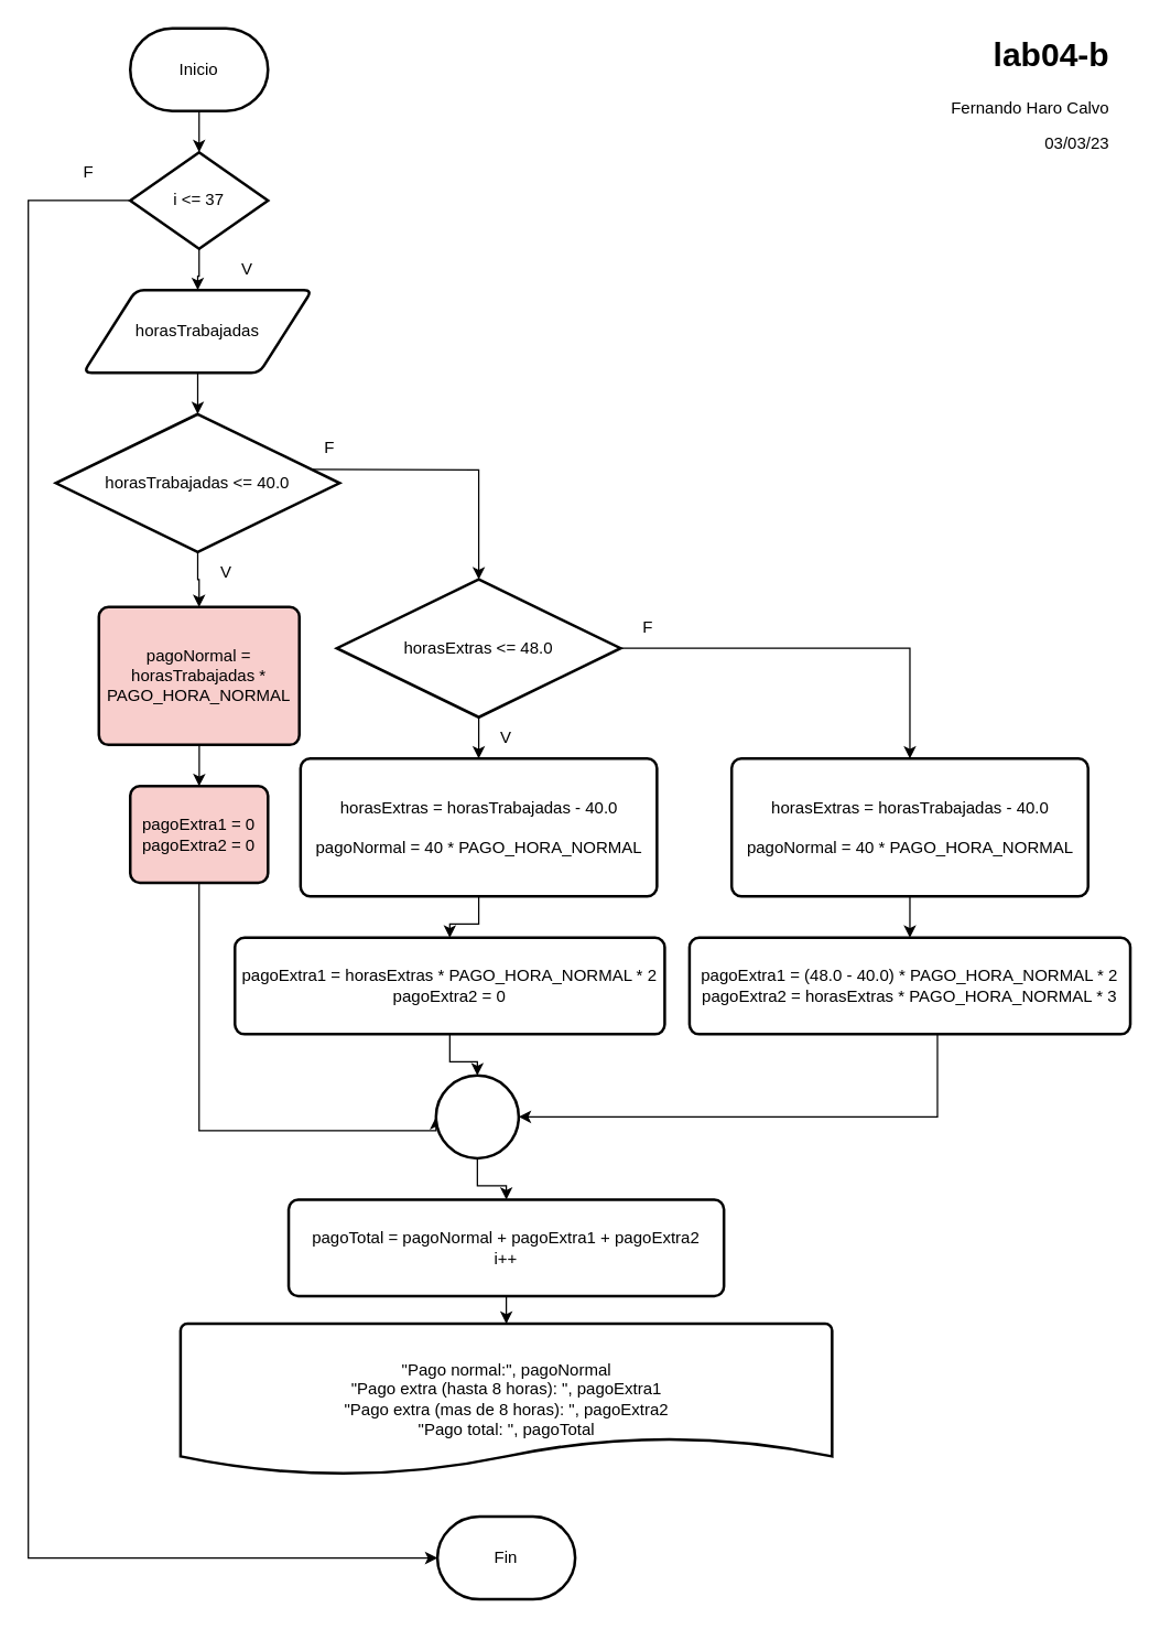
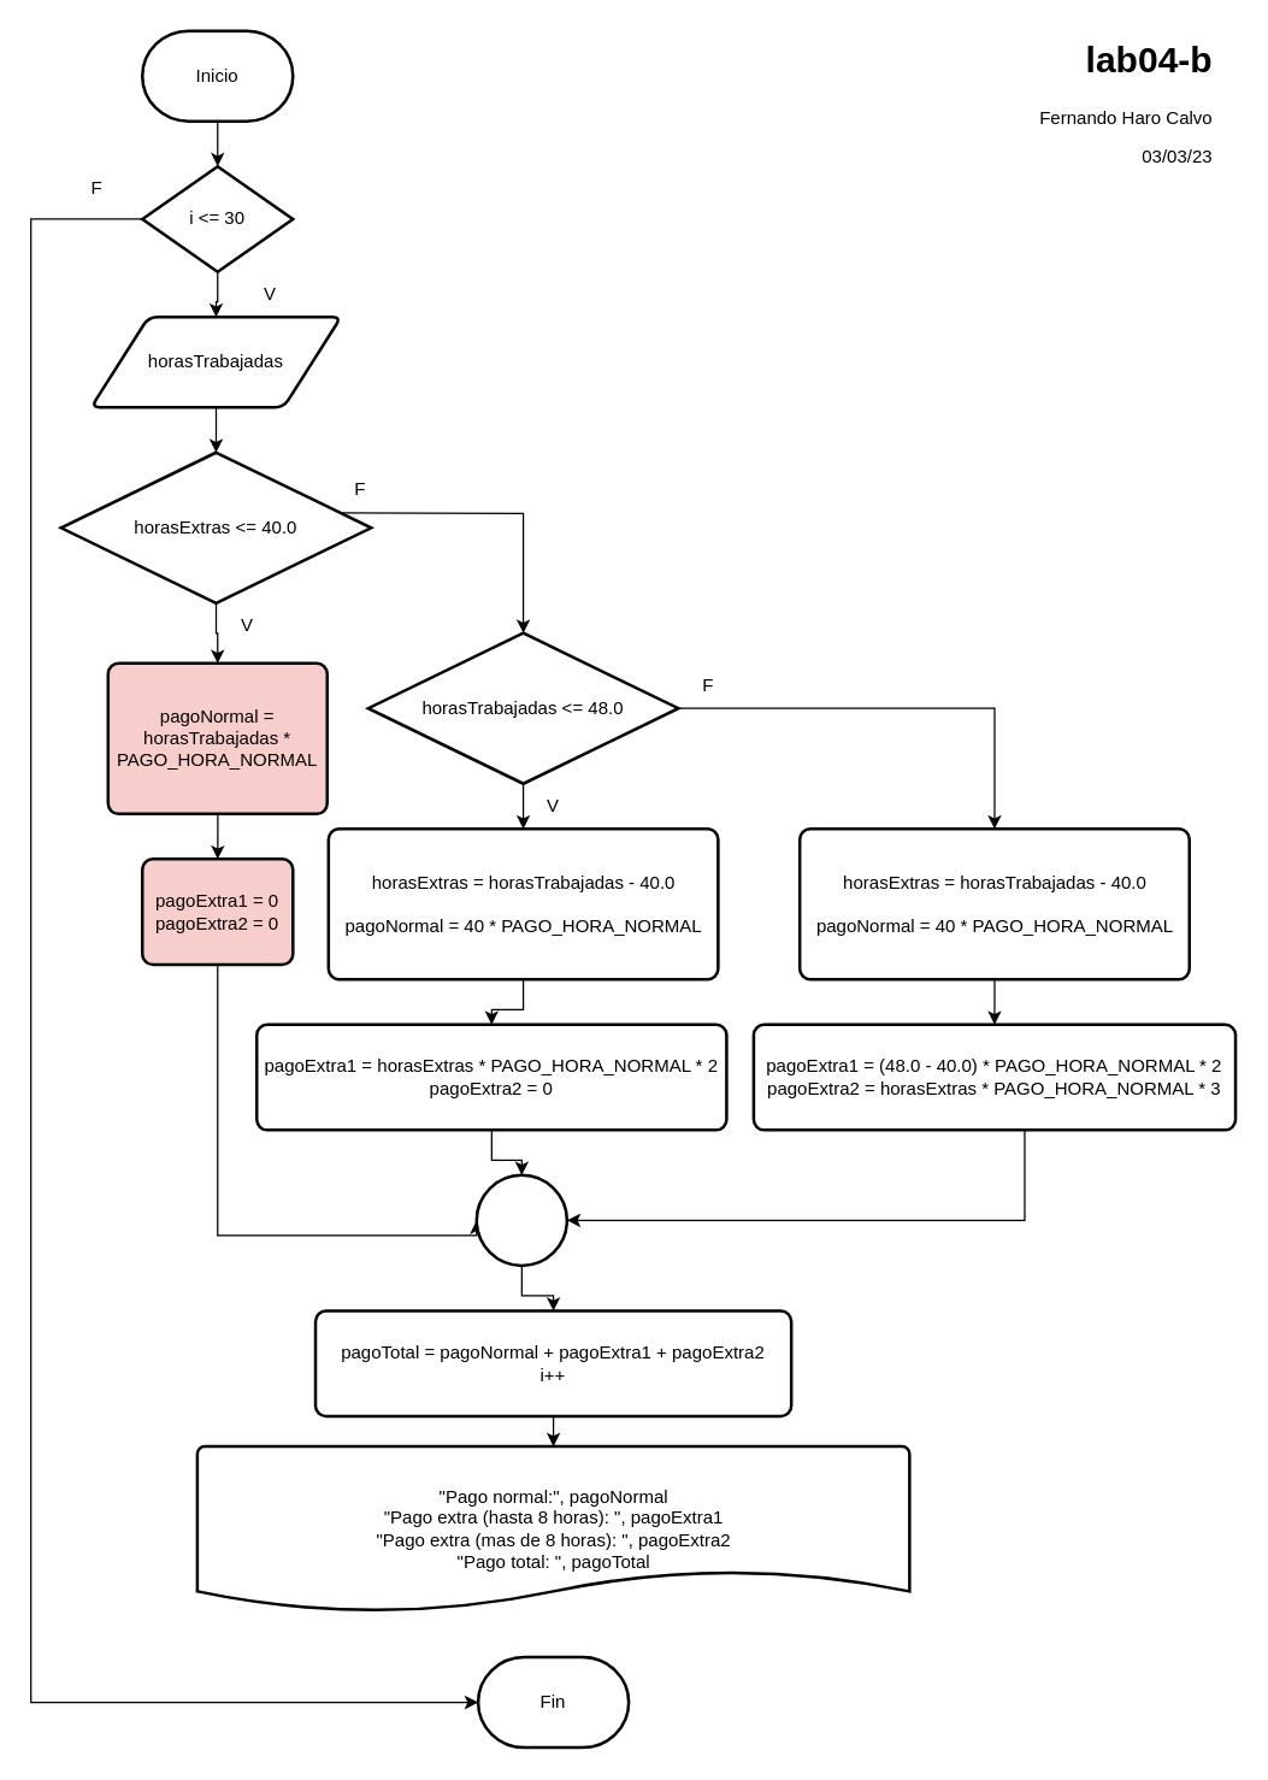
- <mxCell id="6" value="i &amp;lt;= 37" style="strokeWidth=2;html=1;shape=mxgraph.flowchart.decision;whiteSpace=wrap;" vertex="1" parent="1"><mxGeometry x="94" y="110" width="100" height="70" as="geometry" /></mxCell>
+ <mxCell id="6" value="i &amp;lt;= 30" style="strokeWidth=2;html=1;shape=mxgraph.flowchart.decision;whiteSpace=wrap;" vertex="1" parent="1"><mxGeometry x="94" y="110" width="100" height="70" as="geometry" /></mxCell>
- <mxCell id="11" value="horasTrabajadas &amp;lt;= 40.0" style="strokeWidth=2;html=1;shape=mxgraph.flowchart.decision;whiteSpace=wrap;" vertex="1" parent="1"><mxGeometry x="40" y="300" width="206" height="100" as="geometry" /></mxCell>
+ <mxCell id="11" value="horasExtras &amp;lt;= 40.0" style="strokeWidth=2;html=1;shape=mxgraph.flowchart.decision;whiteSpace=wrap;" vertex="1" parent="1"><mxGeometry x="40" y="300" width="206" height="100" as="geometry" /></mxCell>
- <mxCell id="18" value="horasExtras &amp;lt;= 48.0" style="strokeWidth=2;html=1;shape=mxgraph.flowchart.decision;whiteSpace=wrap;" vertex="1" parent="1"><mxGeometry x="244" y="419.92" width="206" height="100" as="geometry" /></mxCell>
+ <mxCell id="18" value="horasTrabajadas &amp;lt;= 48.0" style="strokeWidth=2;html=1;shape=mxgraph.flowchart.decision;whiteSpace=wrap;" vertex="1" parent="1"><mxGeometry x="244" y="419.92" width="206" height="100" as="geometry" /></mxCell>
